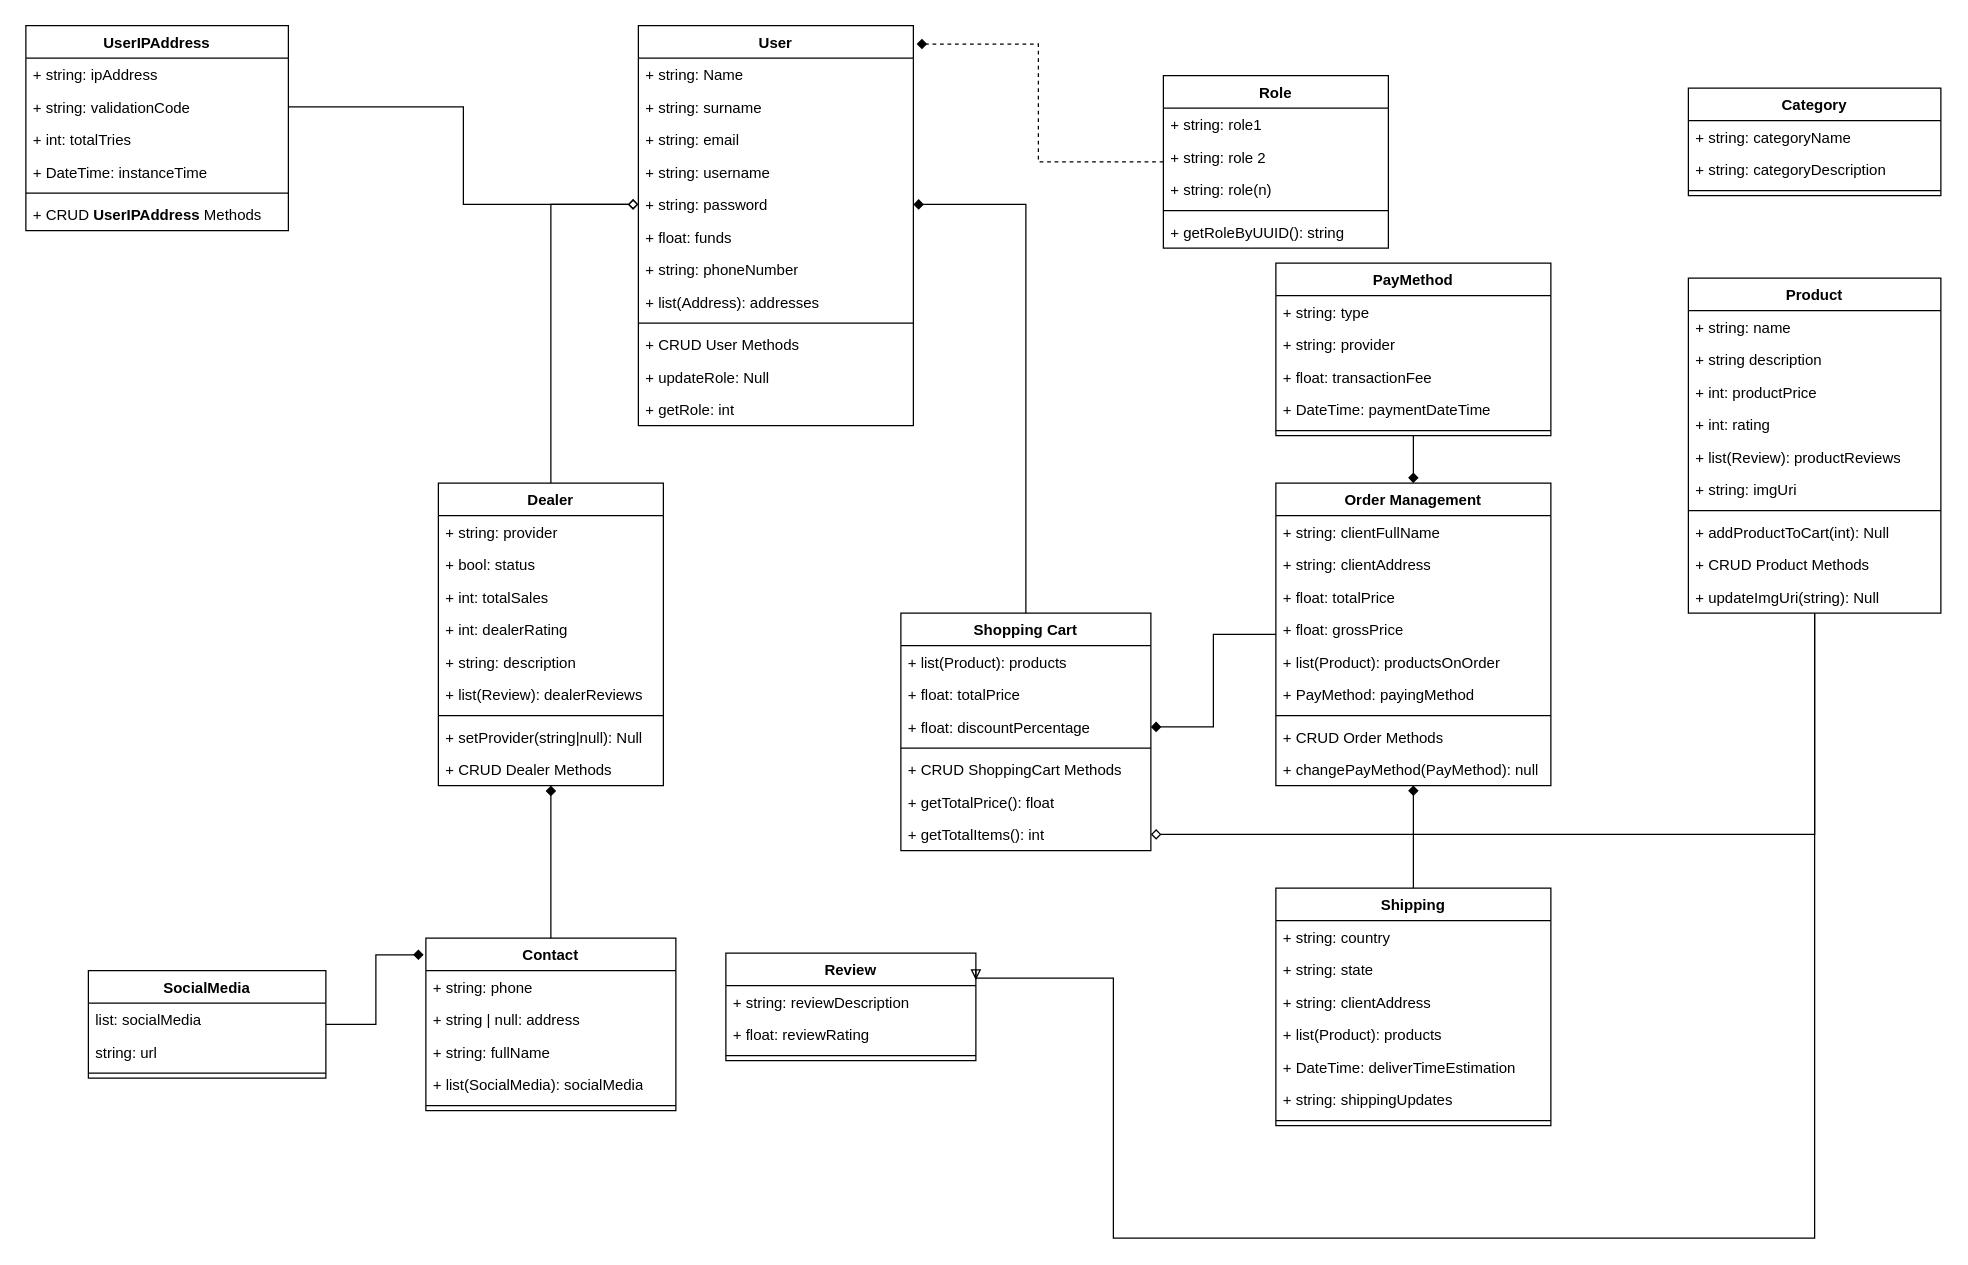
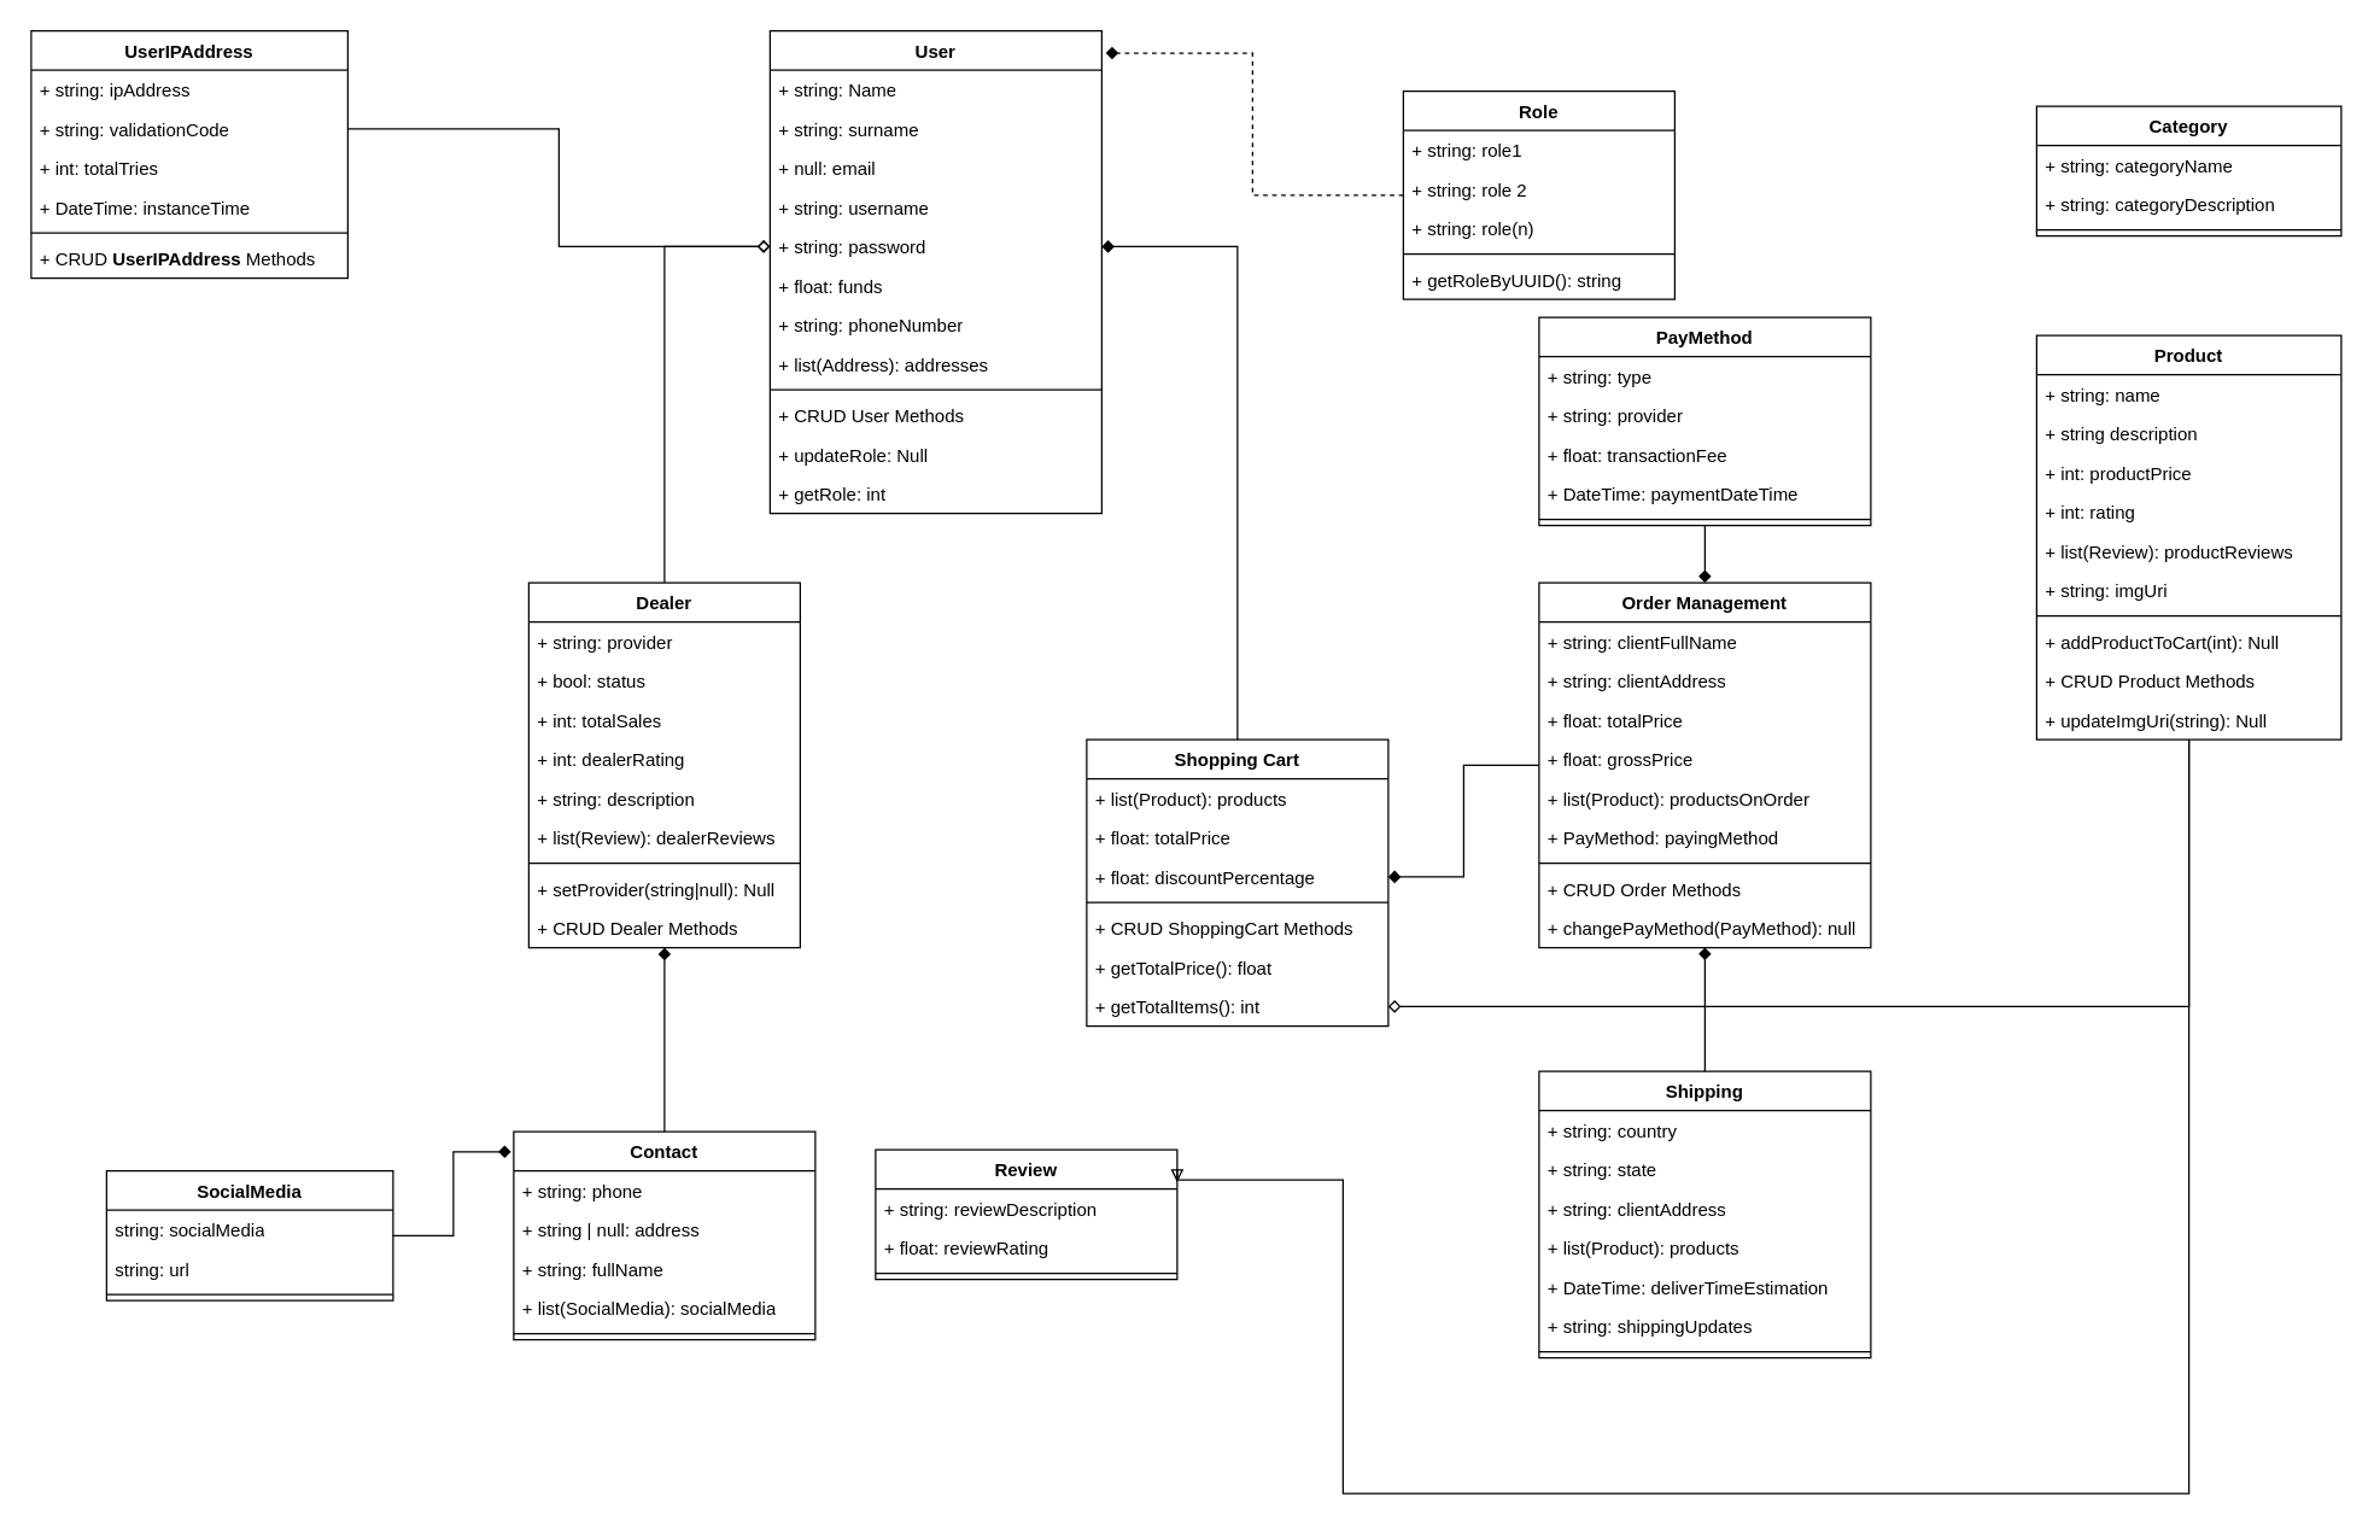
- <mxCell id="5" value="+ string: email" style="text;strokeColor=none;fillColor=none;align=left;verticalAlign=top;spacingLeft=4;spacingRight=4;overflow=hidden;rotatable=0;points=[[0,0.5],[1,0.5]];portConstraint=eastwest;whiteSpace=wrap;html=1;" parent="2" vertex="1"><mxGeometry y="78" width="220" height="26" as="geometry" /></mxCell>
+ <mxCell id="5" value="+ null: email" style="text;strokeColor=none;fillColor=none;align=left;verticalAlign=top;spacingLeft=4;spacingRight=4;overflow=hidden;rotatable=0;points=[[0,0.5],[1,0.5]];portConstraint=eastwest;whiteSpace=wrap;html=1;" parent="2" vertex="1"><mxGeometry y="78" width="220" height="26" as="geometry" /></mxCell>
- <mxCell id="88" value="list: socialMedia" style="text;strokeColor=none;fillColor=none;align=left;verticalAlign=top;spacingLeft=4;spacingRight=4;overflow=hidden;rotatable=0;points=[[0,0.5],[1,0.5]];portConstraint=eastwest;whiteSpace=wrap;html=1;" parent="87" vertex="1"><mxGeometry y="26" width="190" height="26" as="geometry" /></mxCell>
+ <mxCell id="88" value="string: socialMedia" style="text;strokeColor=none;fillColor=none;align=left;verticalAlign=top;spacingLeft=4;spacingRight=4;overflow=hidden;rotatable=0;points=[[0,0.5],[1,0.5]];portConstraint=eastwest;whiteSpace=wrap;html=1;" parent="87" vertex="1"><mxGeometry y="26" width="190" height="26" as="geometry" /></mxCell>
